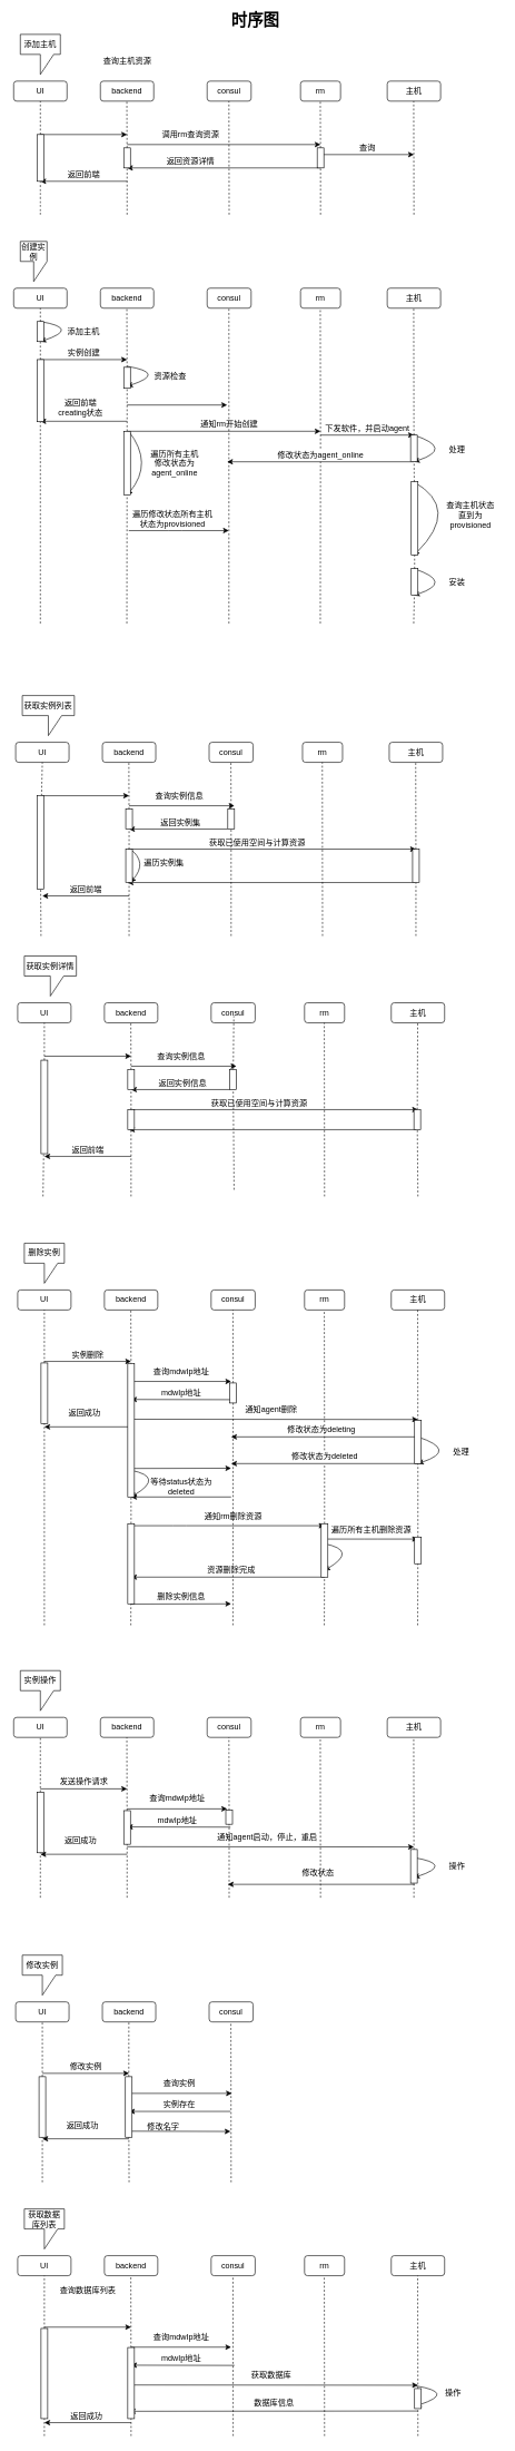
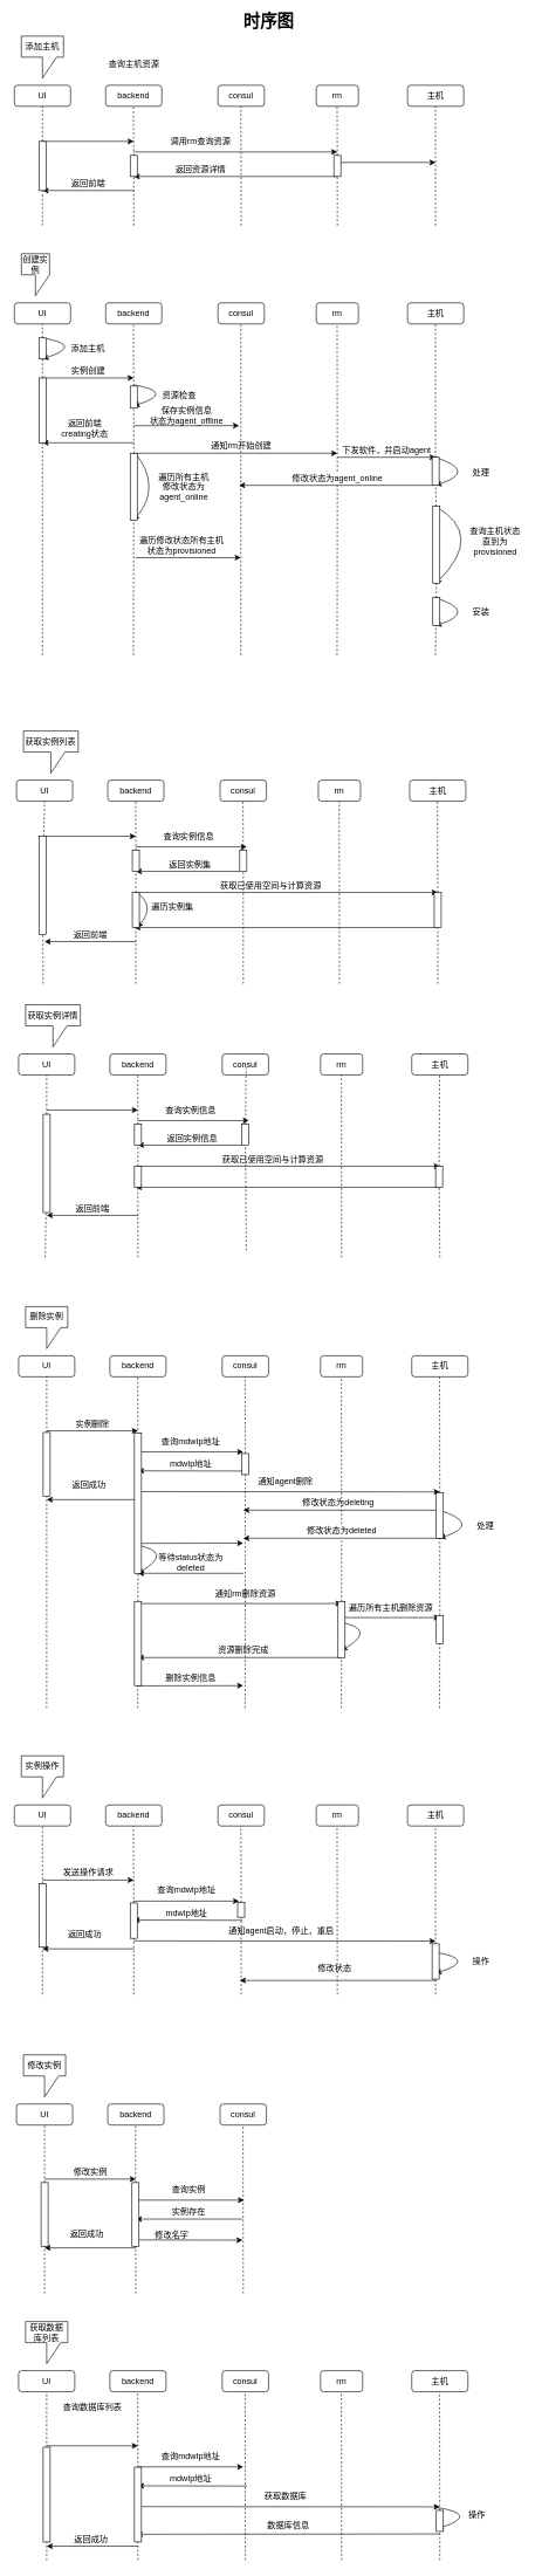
- <mxCell id="18" value="查询" style="text;html=1;resizable=0;autosize=1;align=center;verticalAlign=middle;points=[];fillColor=none;strokeColor=none;rounded=0;" parent="1" vertex="1"><mxGeometry x="530" y="210" width="40" height="20" as="geometry" /></mxCell>
+ <mxCell id="37" value="保存实例信息&lt;br&gt;状态为agent_offline" style="text;html=1;resizable=0;autosize=1;align=center;verticalAlign=middle;points=[];fillColor=none;strokeColor=none;rounded=0;" parent="1" vertex="1"><mxGeometry x="205" y="575" width="120" height="30" as="geometry" /></mxCell>
